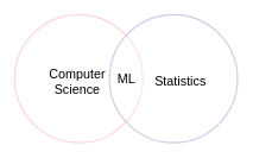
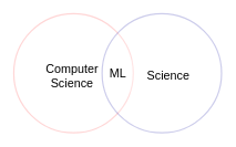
- <mxCell id="4" value="&lt;font style=&quot;font-size: 18px&quot;&gt;Statistics&lt;/font&gt;" style="text;html=1;strokeColor=none;fillColor=default;align=center;verticalAlign=middle;whiteSpace=wrap;rounded=0;fontColor=default;opacity=20;" vertex="1" parent="1"><mxGeometry x="188" y="89" width="130" height="50" as="geometry" /></mxCell>
+ <mxCell id="4" value="&lt;font style=&quot;font-size: 18px&quot;&gt;Science&lt;/font&gt;" style="text;html=1;strokeColor=none;fillColor=default;align=center;verticalAlign=middle;whiteSpace=wrap;rounded=0;fontColor=default;opacity=20;" vertex="1" parent="1"><mxGeometry x="188" y="89" width="130" height="50" as="geometry" /></mxCell>
